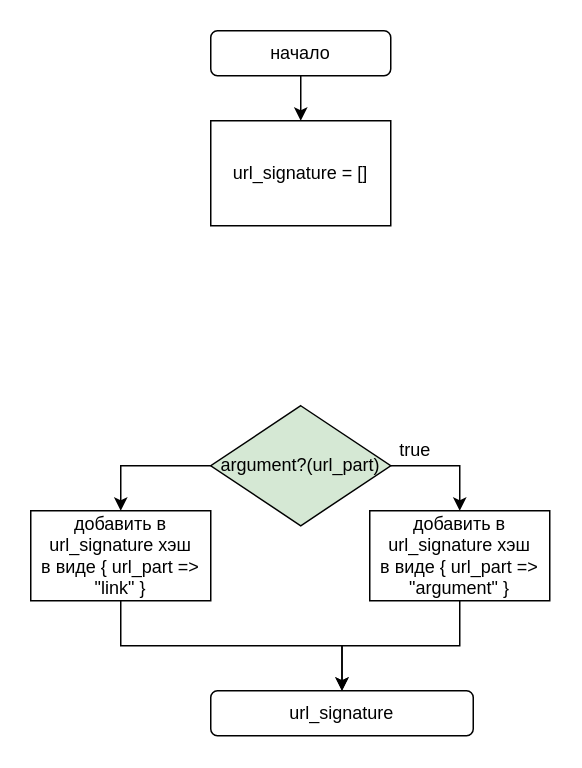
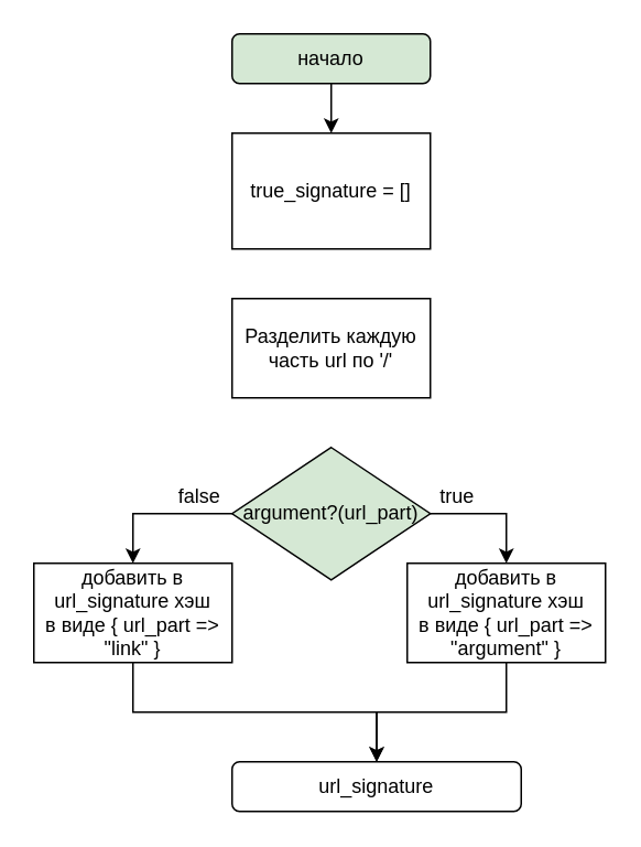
- <mxCell id="3" value="начало" style="rounded=1;whiteSpace=wrap;html=1;" vertex="1" parent="1"><mxGeometry x="140" y="20" width="120" height="30" as="geometry" /></mxCell>
+ <mxCell id="3" value="начало" style="rounded=1;whiteSpace=wrap;html=1;fillColor=#d5e8d4;" vertex="1" parent="1"><mxGeometry x="140" y="20" width="120" height="30" as="geometry" /></mxCell>
- <mxCell id="5" value="url_signature = []" style="rounded=0;whiteSpace=wrap;html=1;" vertex="1" parent="1"><mxGeometry x="140" y="80" width="120" height="70" as="geometry" /></mxCell>
+ <mxCell id="5" value="true_signature = []" style="rounded=0;whiteSpace=wrap;html=1;" vertex="1" parent="1"><mxGeometry x="140" y="80" width="120" height="70" as="geometry" /></mxCell>
+ <mxCell id="6" value="Разделить каждую часть url по '/'" style="rounded=0;whiteSpace=wrap;html=1;" vertex="1" parent="1"><mxGeometry x="140" y="180" width="120" height="60" as="geometry" /></mxCell>
+ <mxCell id="15" value="false" style="text;html=1;align=center;verticalAlign=middle;resizable=0;points=[];autosize=1;strokeColor=none;fillColor=none;" vertex="1" parent="1"><mxGeometry x="100" y="290" width="40" height="20" as="geometry" /></mxCell>
